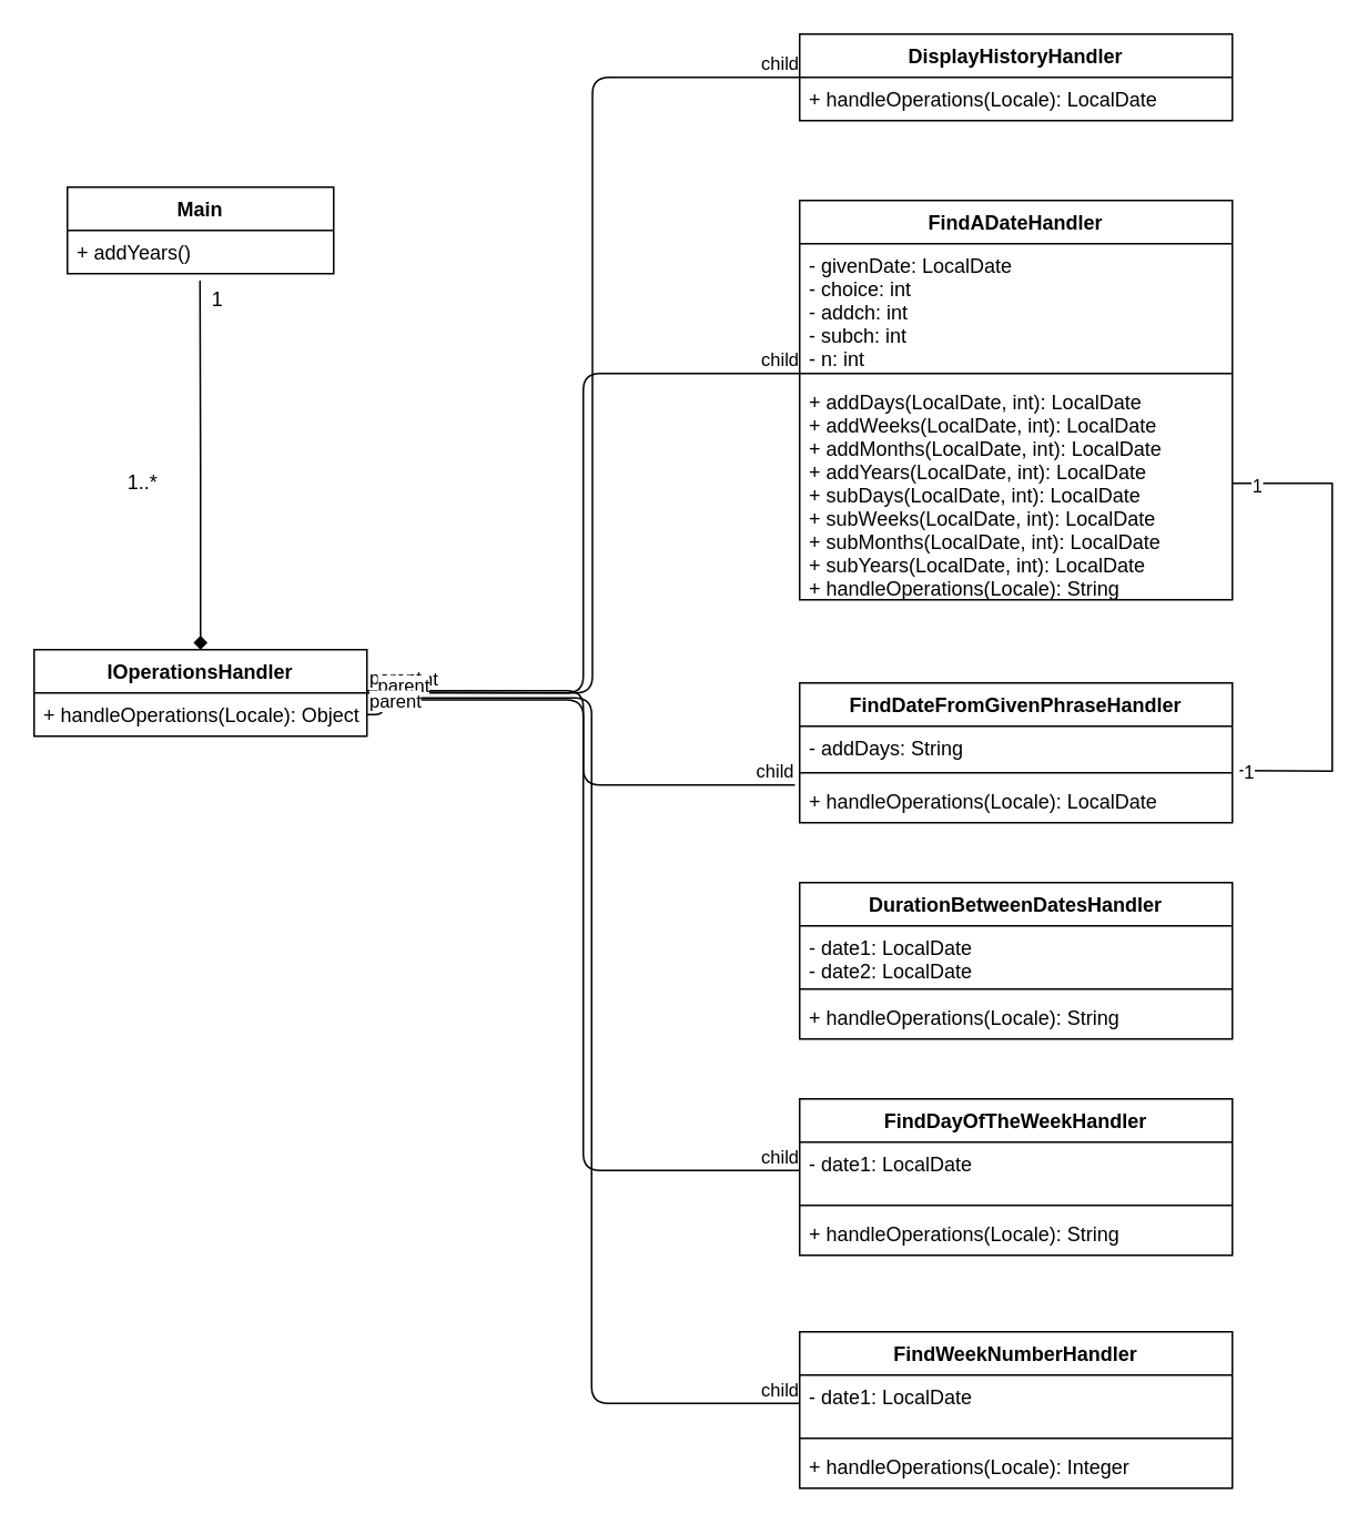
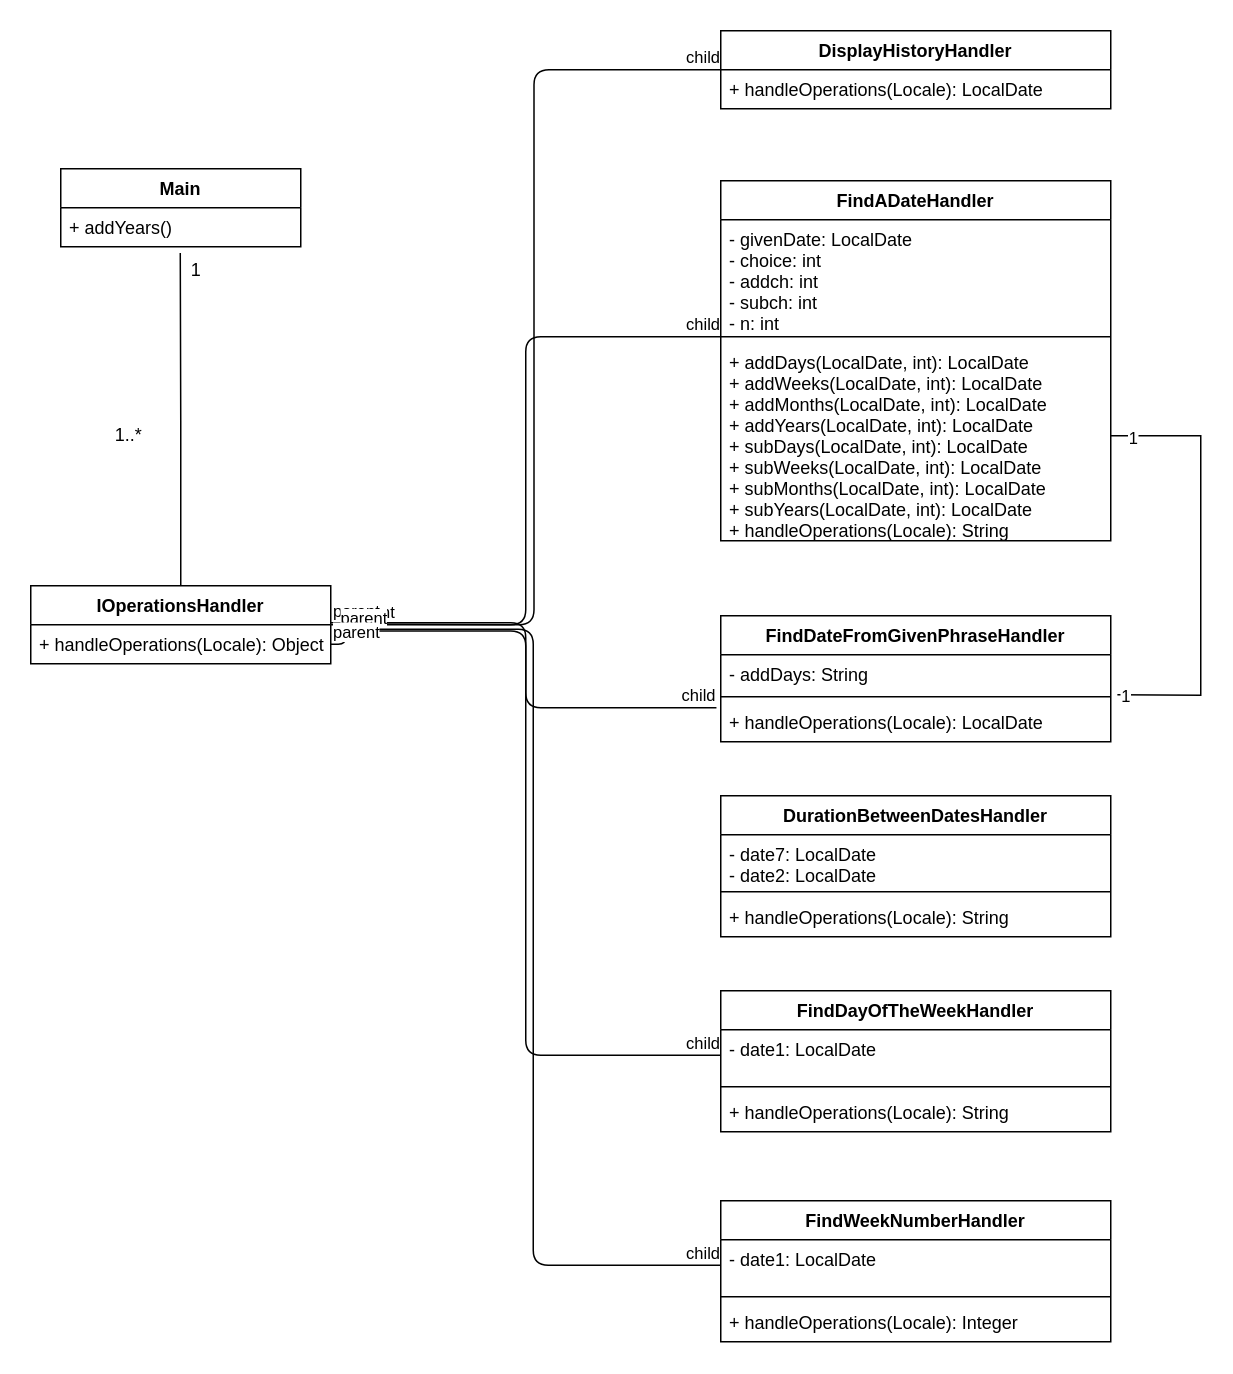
- <mxCell id="41" value="" style="endArrow=diamond;html=1;rounded=0;entryX=0.5;entryY=0;entryDx=0;entryDy=0;exitX=0.498;exitY=1.162;exitDx=0;exitDy=0;exitPerimeter=0;" edge="1" parent="1" source="3" target="42"><mxGeometry relative="1" as="geometry"><mxPoint x="170" y="220" as="sourcePoint" /><mxPoint x="240" y="270" as="targetPoint" /><Array as="points"><mxPoint x="120" y="280" /></Array></mxGeometry></mxCell>
+ <mxCell id="41" value="" style="endArrow=none;html=1;rounded=0;entryX=0.5;entryY=0;entryDx=0;entryDy=0;exitX=0.498;exitY=1.162;exitDx=0;exitDy=0;exitPerimeter=0;" edge="1" parent="1" source="3" target="42"><mxGeometry relative="1" as="geometry"><mxPoint x="170" y="220" as="sourcePoint" /><mxPoint x="240" y="270" as="targetPoint" /><Array as="points"><mxPoint x="120" y="280" /></Array></mxGeometry></mxCell>
- <mxCell id="23" value="- date1: LocalDate&#10;- date2: LocalDate" style="text;strokeColor=none;fillColor=none;align=left;verticalAlign=top;spacingLeft=4;spacingRight=4;overflow=hidden;rotatable=0;points=[[0,0.5],[1,0.5]];portConstraint=eastwest;" vertex="1" parent="22"><mxGeometry y="26" width="260" height="34" as="geometry" /></mxCell>
+ <mxCell id="23" value="- date7: LocalDate&#10;- date2: LocalDate" style="text;strokeColor=none;fillColor=none;align=left;verticalAlign=top;spacingLeft=4;spacingRight=4;overflow=hidden;rotatable=0;points=[[0,0.5],[1,0.5]];portConstraint=eastwest;" vertex="1" parent="22"><mxGeometry y="26" width="260" height="34" as="geometry" /></mxCell>
